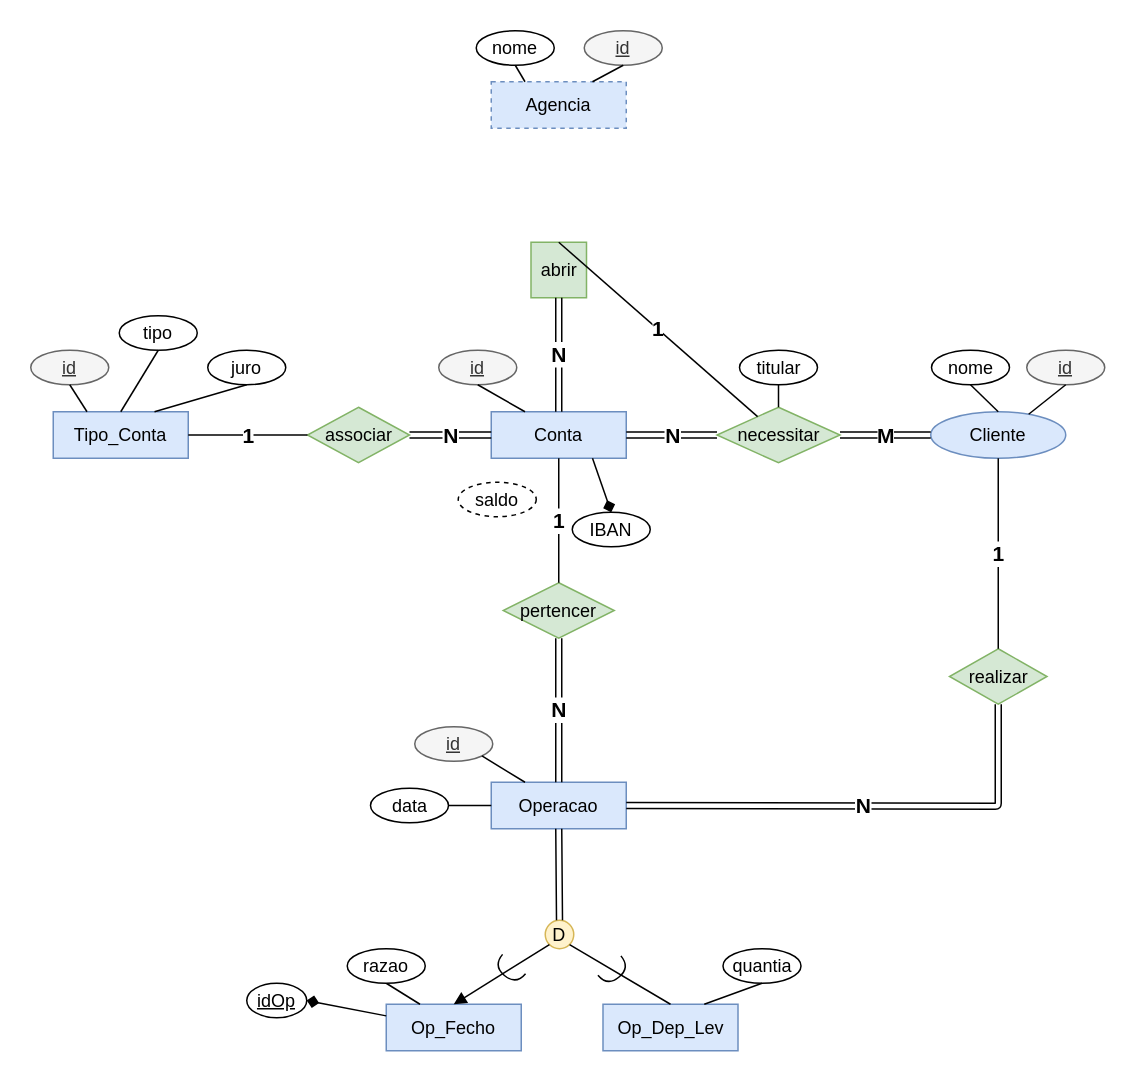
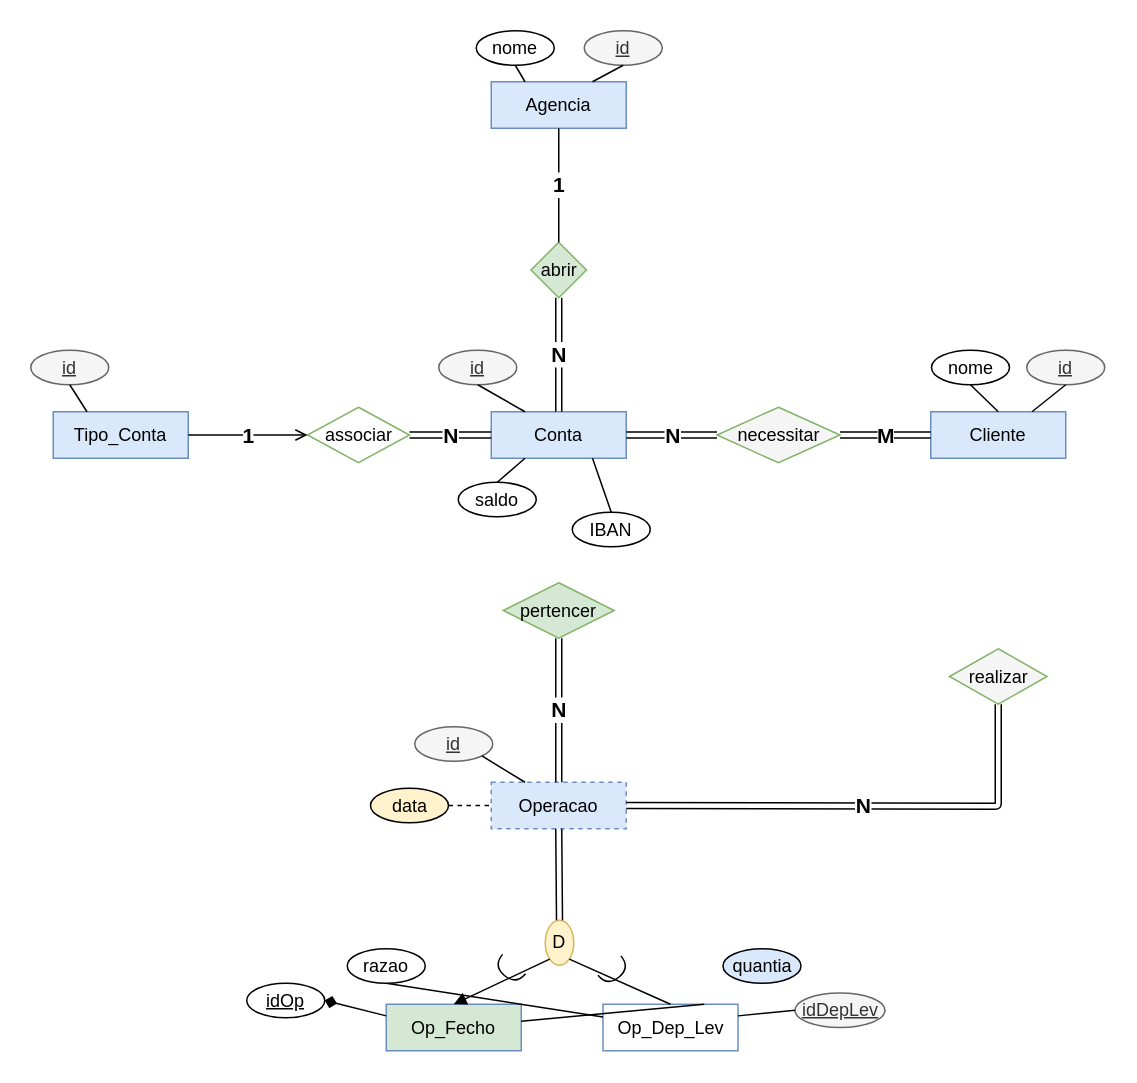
- <mxCell id="2" value="Agencia" style="rounded=0;whiteSpace=wrap;html=1;fillColor=#dae8fc;strokeColor=#6c8ebf;dashed=1;" parent="1" vertex="1"><mxGeometry x="327" y="54" width="90" height="31" as="geometry" /></mxCell>
+ <mxCell id="2" value="Agencia" style="rounded=0;whiteSpace=wrap;html=1;fillColor=#dae8fc;strokeColor=#6c8ebf;" parent="1" vertex="1"><mxGeometry x="327" y="54" width="90" height="31" as="geometry" /></mxCell>
- <mxCell id="11" value="abrir" style="whiteSpace=wrap;html=1;fillColor=#d5e8d4;strokeColor=#82b366;rounded=0;" parent="1" vertex="1"><mxGeometry x="353.5" y="161" width="37" height="37" as="geometry" /></mxCell>
+ <mxCell id="11" value="abrir" style="rhombus;whiteSpace=wrap;html=1;fillColor=#d5e8d4;strokeColor=#82b366;" parent="1" vertex="1"><mxGeometry x="353.5" y="161" width="37" height="37" as="geometry" /></mxCell>
- <mxCell id="20" value="1" style="endArrow=none;html=1;exitX=0.5;exitY=0;exitDx=0;exitDy=0;fontStyle=1;fontSize=14;" parent="1" source="11" target="10" edge="1"><mxGeometry width="50" height="50" relative="1" as="geometry"><mxPoint x="60" y="704" as="sourcePoint" /><mxPoint x="110" y="654" as="targetPoint" /></mxGeometry></mxCell>
+ <mxCell id="20" value="1" style="endArrow=none;html=1;entryX=0.5;entryY=1;entryDx=0;entryDy=0;exitX=0.5;exitY=0;exitDx=0;exitDy=0;fontStyle=1;fontSize=14;" parent="1" source="11" target="2" edge="1"><mxGeometry width="50" height="50" relative="1" as="geometry"><mxPoint x="60" y="704" as="sourcePoint" /><mxPoint x="110" y="654" as="targetPoint" /></mxGeometry></mxCell>
- <mxCell id="32" value="tipo" style="ellipse;whiteSpace=wrap;html=1;" vertex="1" parent="1"><mxGeometry x="79" y="210" width="52" height="23" as="geometry" /></mxCell>
- <mxCell id="31" value="juro" style="ellipse;whiteSpace=wrap;html=1;" vertex="1" parent="1"><mxGeometry x="138" y="233" width="52" height="23" as="geometry" /></mxCell>
- <mxCell id="36" value="titular" style="ellipse;whiteSpace=wrap;html=1;" vertex="1" parent="1"><mxGeometry x="492.5" y="233" width="52" height="23" as="geometry" /></mxCell>
- <mxCell id="40" value="" style="endArrow=none;html=1;entryX=0.5;entryY=1;entryDx=0;entryDy=0;exitX=0.5;exitY=0;exitDx=0;exitDy=0;" edge="1" parent="1" source="3" target="32"><mxGeometry width="50" height="50" relative="1" as="geometry"><mxPoint x="92.5" y="284" as="sourcePoint" /><mxPoint x="56" y="266" as="targetPoint" /></mxGeometry></mxCell>
- <mxCell id="44" value="" style="endArrow=none;html=1;entryX=0.5;entryY=1;entryDx=0;entryDy=0;exitX=0.5;exitY=0;exitDx=0;exitDy=0;" edge="1" parent="1" source="10" target="36"><mxGeometry width="50" height="50" relative="1" as="geometry"><mxPoint x="145" y="314" as="sourcePoint" /><mxPoint x="145" y="273" as="targetPoint" /></mxGeometry></mxCell>
- <mxCell id="41" value="" style="endArrow=none;html=1;entryX=0.5;entryY=1;entryDx=0;entryDy=0;exitX=0.75;exitY=0;exitDx=0;exitDy=0;" edge="1" parent="1" source="3" target="31"><mxGeometry width="50" height="50" relative="1" as="geometry"><mxPoint x="128" y="266" as="sourcePoint" /><mxPoint x="115" y="243" as="targetPoint" /></mxGeometry></mxCell>
- <mxCell id="22" value="1" style="endArrow=none;html=1;entryX=0;entryY=0.5;entryDx=0;entryDy=0;exitX=1;exitY=0.5;exitDx=0;exitDy=0;fontStyle=1;fontSize=14;" parent="1" source="3" target="9" edge="1"><mxGeometry width="50" height="50" relative="1" as="geometry"><mxPoint x="382" y="319" as="sourcePoint" /><mxPoint x="382" y="243" as="targetPoint" /></mxGeometry></mxCell>
+ <mxCell id="22" value="1" style="endArrow=open;html=1;entryX=0;entryY=0.5;entryDx=0;entryDy=0;exitX=1;exitY=0.5;exitDx=0;exitDy=0;fontStyle=1;fontSize=14;" parent="1" source="3" target="9" edge="1"><mxGeometry width="50" height="50" relative="1" as="geometry"><mxPoint x="382" y="319" as="sourcePoint" /><mxPoint x="382" y="243" as="targetPoint" /></mxGeometry></mxCell>
- <mxCell id="9" value="associar" style="rhombus;whiteSpace=wrap;html=1;fillColor=#d5e8d4;strokeColor=#82b366;" parent="1" vertex="1"><mxGeometry x="204.5" y="271" width="68" height="37" as="geometry" /></mxCell>
+ <mxCell id="9" value="associar" style="rhombus;whiteSpace=wrap;html=1;fillColor=#ffffff;strokeColor=#82b366;" parent="1" vertex="1"><mxGeometry x="204.5" y="271" width="68" height="37" as="geometry" /></mxCell>
- <mxCell id="10" value="necessitar" style="rhombus;whiteSpace=wrap;html=1;fillColor=#d5e8d4;strokeColor=#82b366;" parent="1" vertex="1"><mxGeometry x="477.5" y="271" width="82" height="37" as="geometry" /></mxCell>
+ <mxCell id="10" value="necessitar" style="rhombus;whiteSpace=wrap;html=1;fillColor=#f5f5f5;strokeColor=#82b366;" parent="1" vertex="1"><mxGeometry x="477.5" y="271" width="82" height="37" as="geometry" /></mxCell>
- <mxCell id="5" value="Cliente" style="ellipse;whiteSpace=wrap;html=1;fillColor=#dae8fc;strokeColor=#6c8ebf;" parent="1" vertex="1"><mxGeometry x="620" y="274" width="90" height="31" as="geometry" /></mxCell>
+ <mxCell id="5" value="Cliente" style="rounded=0;whiteSpace=wrap;html=1;fillColor=#dae8fc;strokeColor=#6c8ebf;" parent="1" vertex="1"><mxGeometry x="620" y="274" width="90" height="31" as="geometry" /></mxCell>
+ <mxCell id="46" value="" style="endArrow=none;html=1;entryX=0.25;entryY=1;entryDx=0;entryDy=0;exitX=0.5;exitY=0;exitDx=0;exitDy=0;" edge="1" parent="1" source="38" target="4"><mxGeometry width="50" height="50" relative="1" as="geometry"><mxPoint x="329" y="333" as="sourcePoint" /><mxPoint x="165" y="293" as="targetPoint" /></mxGeometry></mxCell>
- <mxCell id="38" value="saldo" style="ellipse;whiteSpace=wrap;html=1;dashed=1;" vertex="1" parent="1"><mxGeometry x="305" y="321" width="52" height="23" as="geometry" /></mxCell>
+ <mxCell id="38" value="saldo" style="ellipse;whiteSpace=wrap;html=1;" vertex="1" parent="1"><mxGeometry x="305" y="321" width="52" height="23" as="geometry" /></mxCell>
- <mxCell id="47" value="" style="endArrow=diamond;html=1;entryX=0.5;entryY=0;entryDx=0;entryDy=0;exitX=0.75;exitY=1;exitDx=0;exitDy=0;" edge="1" parent="1" source="4" target="37"><mxGeometry width="50" height="50" relative="1" as="geometry"><mxPoint x="401" y="312" as="sourcePoint" /><mxPoint x="175" y="303" as="targetPoint" /></mxGeometry></mxCell>
+ <mxCell id="47" value="" style="endArrow=none;html=1;entryX=0.5;entryY=0;entryDx=0;entryDy=0;exitX=0.75;exitY=1;exitDx=0;exitDy=0;" edge="1" parent="1" source="4" target="37"><mxGeometry width="50" height="50" relative="1" as="geometry"><mxPoint x="401" y="312" as="sourcePoint" /><mxPoint x="175" y="303" as="targetPoint" /></mxGeometry></mxCell>
- <mxCell id="21" value="1" style="endArrow=none;html=1;entryX=0.5;entryY=0;entryDx=0;entryDy=0;fontStyle=1;fontSize=14;" parent="1" source="4" target="12" edge="1"><mxGeometry width="50" height="50" relative="1" as="geometry"><mxPoint x="372" y="309" as="sourcePoint" /><mxPoint x="372" y="233" as="targetPoint" /></mxGeometry></mxCell>
- <mxCell id="23" value="1" style="endArrow=none;html=1;entryX=0.5;entryY=0;entryDx=0;entryDy=0;exitX=0.5;exitY=1;exitDx=0;exitDy=0;fontStyle=1;fontSize=14;" parent="1" source="5" target="13" edge="1"><mxGeometry width="50" height="50" relative="1" as="geometry"><mxPoint x="659" y="513" as="sourcePoint" /><mxPoint x="392" y="253" as="targetPoint" /></mxGeometry></mxCell>
- <mxCell id="13" value="realizar" style="rhombus;whiteSpace=wrap;html=1;fillColor=#d5e8d4;strokeColor=#82b366;" parent="1" vertex="1"><mxGeometry x="632.5" y="432" width="65" height="37" as="geometry" /></mxCell>
+ <mxCell id="13" value="realizar" style="rhombus;whiteSpace=wrap;html=1;fillColor=#f5f5f5;strokeColor=#82b366;" parent="1" vertex="1"><mxGeometry x="632.5" y="432" width="65" height="37" as="geometry" /></mxCell>
- <mxCell id="53" value="data" style="ellipse;whiteSpace=wrap;html=1;" vertex="1" parent="1"><mxGeometry x="246.5" y="525" width="52" height="23" as="geometry" /></mxCell>
+ <mxCell id="53" value="data" style="ellipse;whiteSpace=wrap;html=1;fillColor=#fff2cc;" vertex="1" parent="1"><mxGeometry x="246.5" y="525" width="52" height="23" as="geometry" /></mxCell>
- <mxCell id="55" value="" style="endArrow=none;html=1;entryX=0;entryY=0.5;entryDx=0;entryDy=0;exitX=1;exitY=0.5;exitDx=0;exitDy=0;" edge="1" parent="1" source="53" target="6"><mxGeometry width="50" height="50" relative="1" as="geometry"><mxPoint x="20" y="823" as="sourcePoint" /><mxPoint x="70" y="773" as="targetPoint" /></mxGeometry></mxCell>
+ <mxCell id="55" value="" style="endArrow=none;html=1;entryX=0;entryY=0.5;entryDx=0;entryDy=0;exitX=1;exitY=0.5;exitDx=0;exitDy=0;dashed=1;" edge="1" parent="1" source="53" target="6"><mxGeometry width="50" height="50" relative="1" as="geometry"><mxPoint x="20" y="823" as="sourcePoint" /><mxPoint x="70" y="773" as="targetPoint" /></mxGeometry></mxCell>
- <mxCell id="6" value="Operacao" style="rounded=0;whiteSpace=wrap;html=1;fillColor=#dae8fc;strokeColor=#6c8ebf;" parent="1" vertex="1"><mxGeometry x="327" y="521" width="90" height="31" as="geometry" /></mxCell>
+ <mxCell id="6" value="Operacao" style="rounded=0;whiteSpace=wrap;html=1;fillColor=#dae8fc;strokeColor=#6c8ebf;dashed=1;" parent="1" vertex="1"><mxGeometry x="327" y="521" width="90" height="31" as="geometry" /></mxCell>
- <mxCell id="24" value="D" style="ellipse;whiteSpace=wrap;html=1;aspect=fixed;fillColor=#fff2cc;strokeColor=#d6b656;verticalAlign=middle;horizontal=1;" parent="1" vertex="1"><mxGeometry x="363" y="613" width="19" height="19" as="geometry" /></mxCell>
+ <mxCell id="24" value="D" style="ellipse;whiteSpace=wrap;html=1;aspect=fixed;fillColor=#fff2cc;strokeColor=#d6b656;verticalAlign=middle;horizontal=1;" parent="1" vertex="1"><mxGeometry x="363" y="613" width="19" height="30" as="geometry" /></mxCell>
- <mxCell id="54" value="quantia" style="ellipse;whiteSpace=wrap;html=1;" vertex="1" parent="1"><mxGeometry x="481.5" y="632" width="52" height="23" as="geometry" /></mxCell>
+ <mxCell id="54" value="quantia" style="ellipse;whiteSpace=wrap;html=1;fillColor=#dae8fc;" vertex="1" parent="1"><mxGeometry x="481.5" y="632" width="52" height="23" as="geometry" /></mxCell>
- <mxCell id="57" value="" style="endArrow=none;html=1;entryX=0.25;entryY=0;entryDx=0;entryDy=0;exitX=0.5;exitY=1;exitDx=0;exitDy=0;" edge="1" parent="1" source="58" target="7"><mxGeometry width="50" height="50" relative="1" as="geometry"><mxPoint x="234" y="604" as="sourcePoint" /><mxPoint x="347" y="556.5" as="targetPoint" /></mxGeometry></mxCell>
+ <mxCell id="57" value="" style="endArrow=none;html=1;exitX=0.5;exitY=1;exitDx=0;exitDy=0;" edge="1" parent="1" source="58" target="8"><mxGeometry width="50" height="50" relative="1" as="geometry"><mxPoint x="234" y="604" as="sourcePoint" /><mxPoint x="347" y="556.5" as="targetPoint" /></mxGeometry></mxCell>
- <mxCell id="59" value="" style="endArrow=none;html=1;entryX=0.5;entryY=1;entryDx=0;entryDy=0;exitX=0.75;exitY=0;exitDx=0;exitDy=0;" edge="1" parent="1" source="8" target="54"><mxGeometry width="50" height="50" relative="1" as="geometry"><mxPoint x="267" y="665" as="sourcePoint" /><mxPoint x="289.5" y="679" as="targetPoint" /></mxGeometry></mxCell>
+ <mxCell id="59" value="" style="endArrow=none;html=1;exitX=0.75;exitY=0;exitDx=0;exitDy=0;" edge="1" parent="1" source="8" target="7"><mxGeometry width="50" height="50" relative="1" as="geometry"><mxPoint x="267" y="665" as="sourcePoint" /><mxPoint x="289.5" y="679" as="targetPoint" /></mxGeometry></mxCell>
- <mxCell id="60" value="idOp" style="ellipse;whiteSpace=wrap;html=1;gradientColor=none;part=0;verticalAlign=middle;fontStyle=4" vertex="1" parent="1"><mxGeometry x="164" y="655" width="40" height="23" as="geometry" /></mxCell>
+ <mxCell id="60" value="idOp" style="ellipse;whiteSpace=wrap;html=1;gradientColor=none;part=0;verticalAlign=middle;fontStyle=4" vertex="1" parent="1"><mxGeometry x="164" y="655" width="52" height="23" as="geometry" /></mxCell>
+ <mxCell id="61" value="idDepLev" style="ellipse;whiteSpace=wrap;html=1;part=0;verticalAlign=middle;fontStyle=4;fillColor=#f5f5f5;strokeColor=#666666;fontColor=#333333;" vertex="1" parent="1"><mxGeometry x="529.5" y="661.5" width="60" height="23" as="geometry" /></mxCell>
+ <mxCell id="62" value="" style="endArrow=none;html=1;entryX=0;entryY=0.5;entryDx=0;entryDy=0;exitX=1;exitY=0.25;exitDx=0;exitDy=0;" edge="1" parent="1" source="8" target="61"><mxGeometry width="50" height="50" relative="1" as="geometry"><mxPoint x="501" y="694" as="sourcePoint" /><mxPoint x="517.5" y="665" as="targetPoint" /></mxGeometry></mxCell>
- <mxCell id="7" value="Op_Fecho" style="rounded=0;whiteSpace=wrap;html=1;fillColor=#dae8fc;strokeColor=#6c8ebf;" parent="1" vertex="1"><mxGeometry x="257" y="669" width="90" height="31" as="geometry" /></mxCell>
+ <mxCell id="7" value="Op_Fecho" style="rounded=0;whiteSpace=wrap;html=1;fillColor=#d5e8d4;strokeColor=#6c8ebf;" parent="1" vertex="1"><mxGeometry x="257" y="669" width="90" height="31" as="geometry" /></mxCell>
- <mxCell id="8" value="Op_Dep_Lev" style="rounded=0;whiteSpace=wrap;html=1;fillColor=#dae8fc;strokeColor=#6c8ebf;" parent="1" vertex="1"><mxGeometry x="401.5" y="669" width="90" height="31" as="geometry" /></mxCell>
+ <mxCell id="8" value="Op_Dep_Lev" style="rounded=0;whiteSpace=wrap;html=1;fillColor=#ffffff;strokeColor=#6c8ebf;" parent="1" vertex="1"><mxGeometry x="401.5" y="669" width="90" height="31" as="geometry" /></mxCell>
